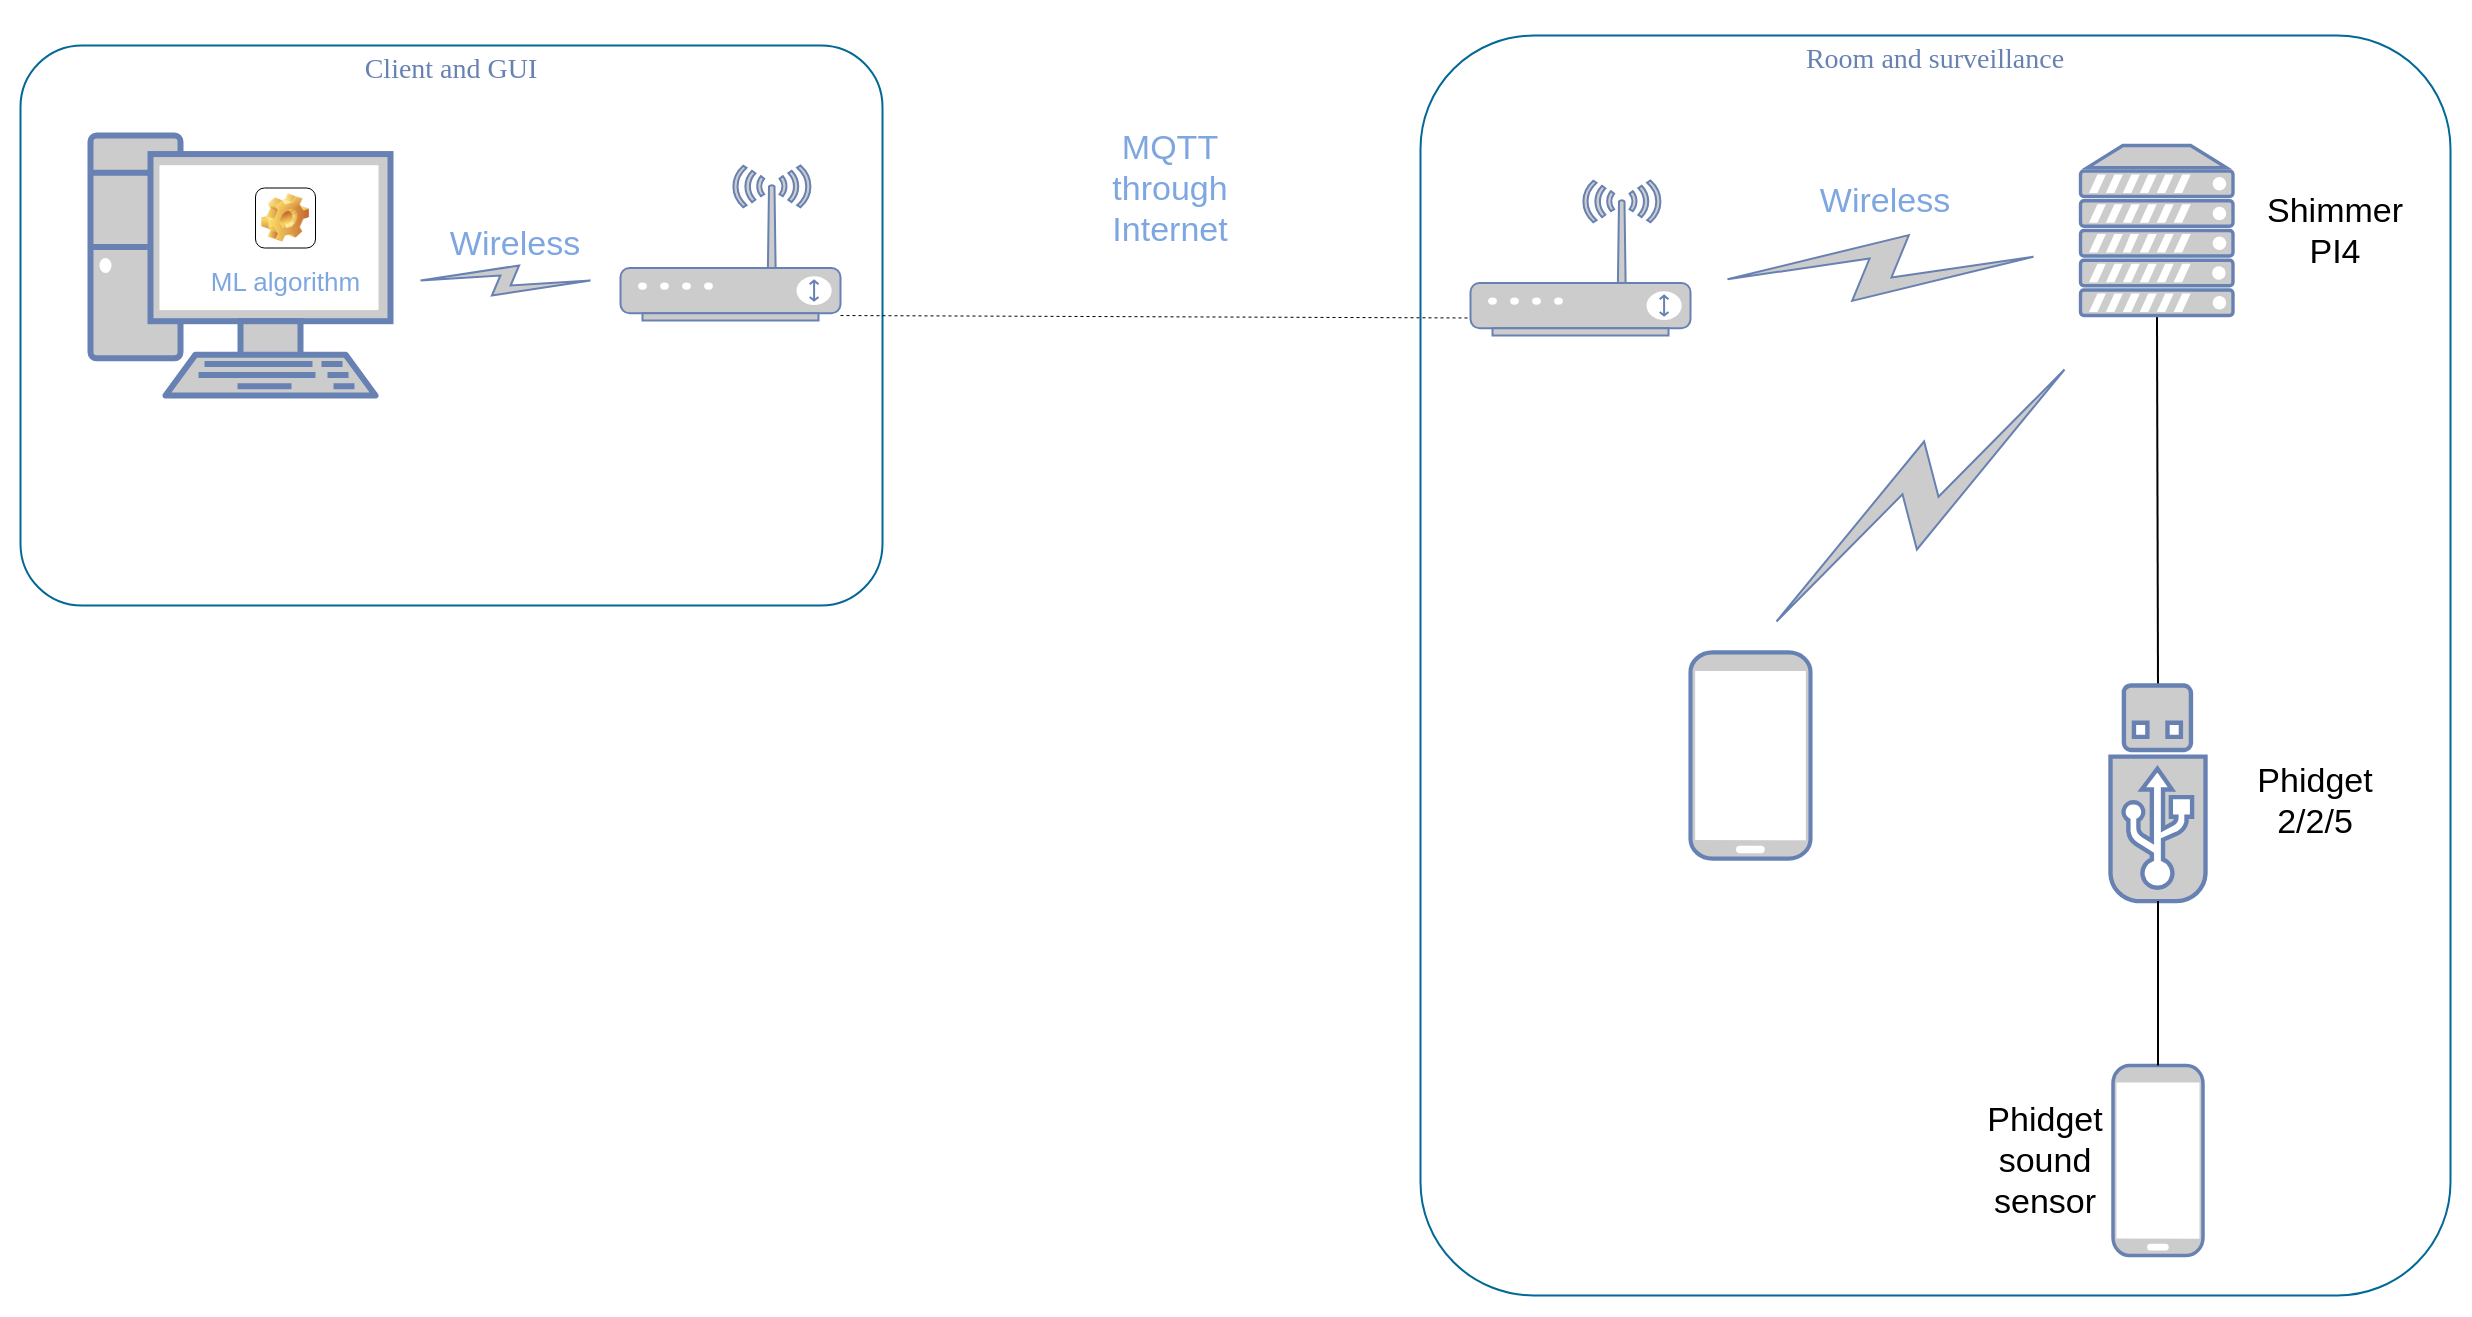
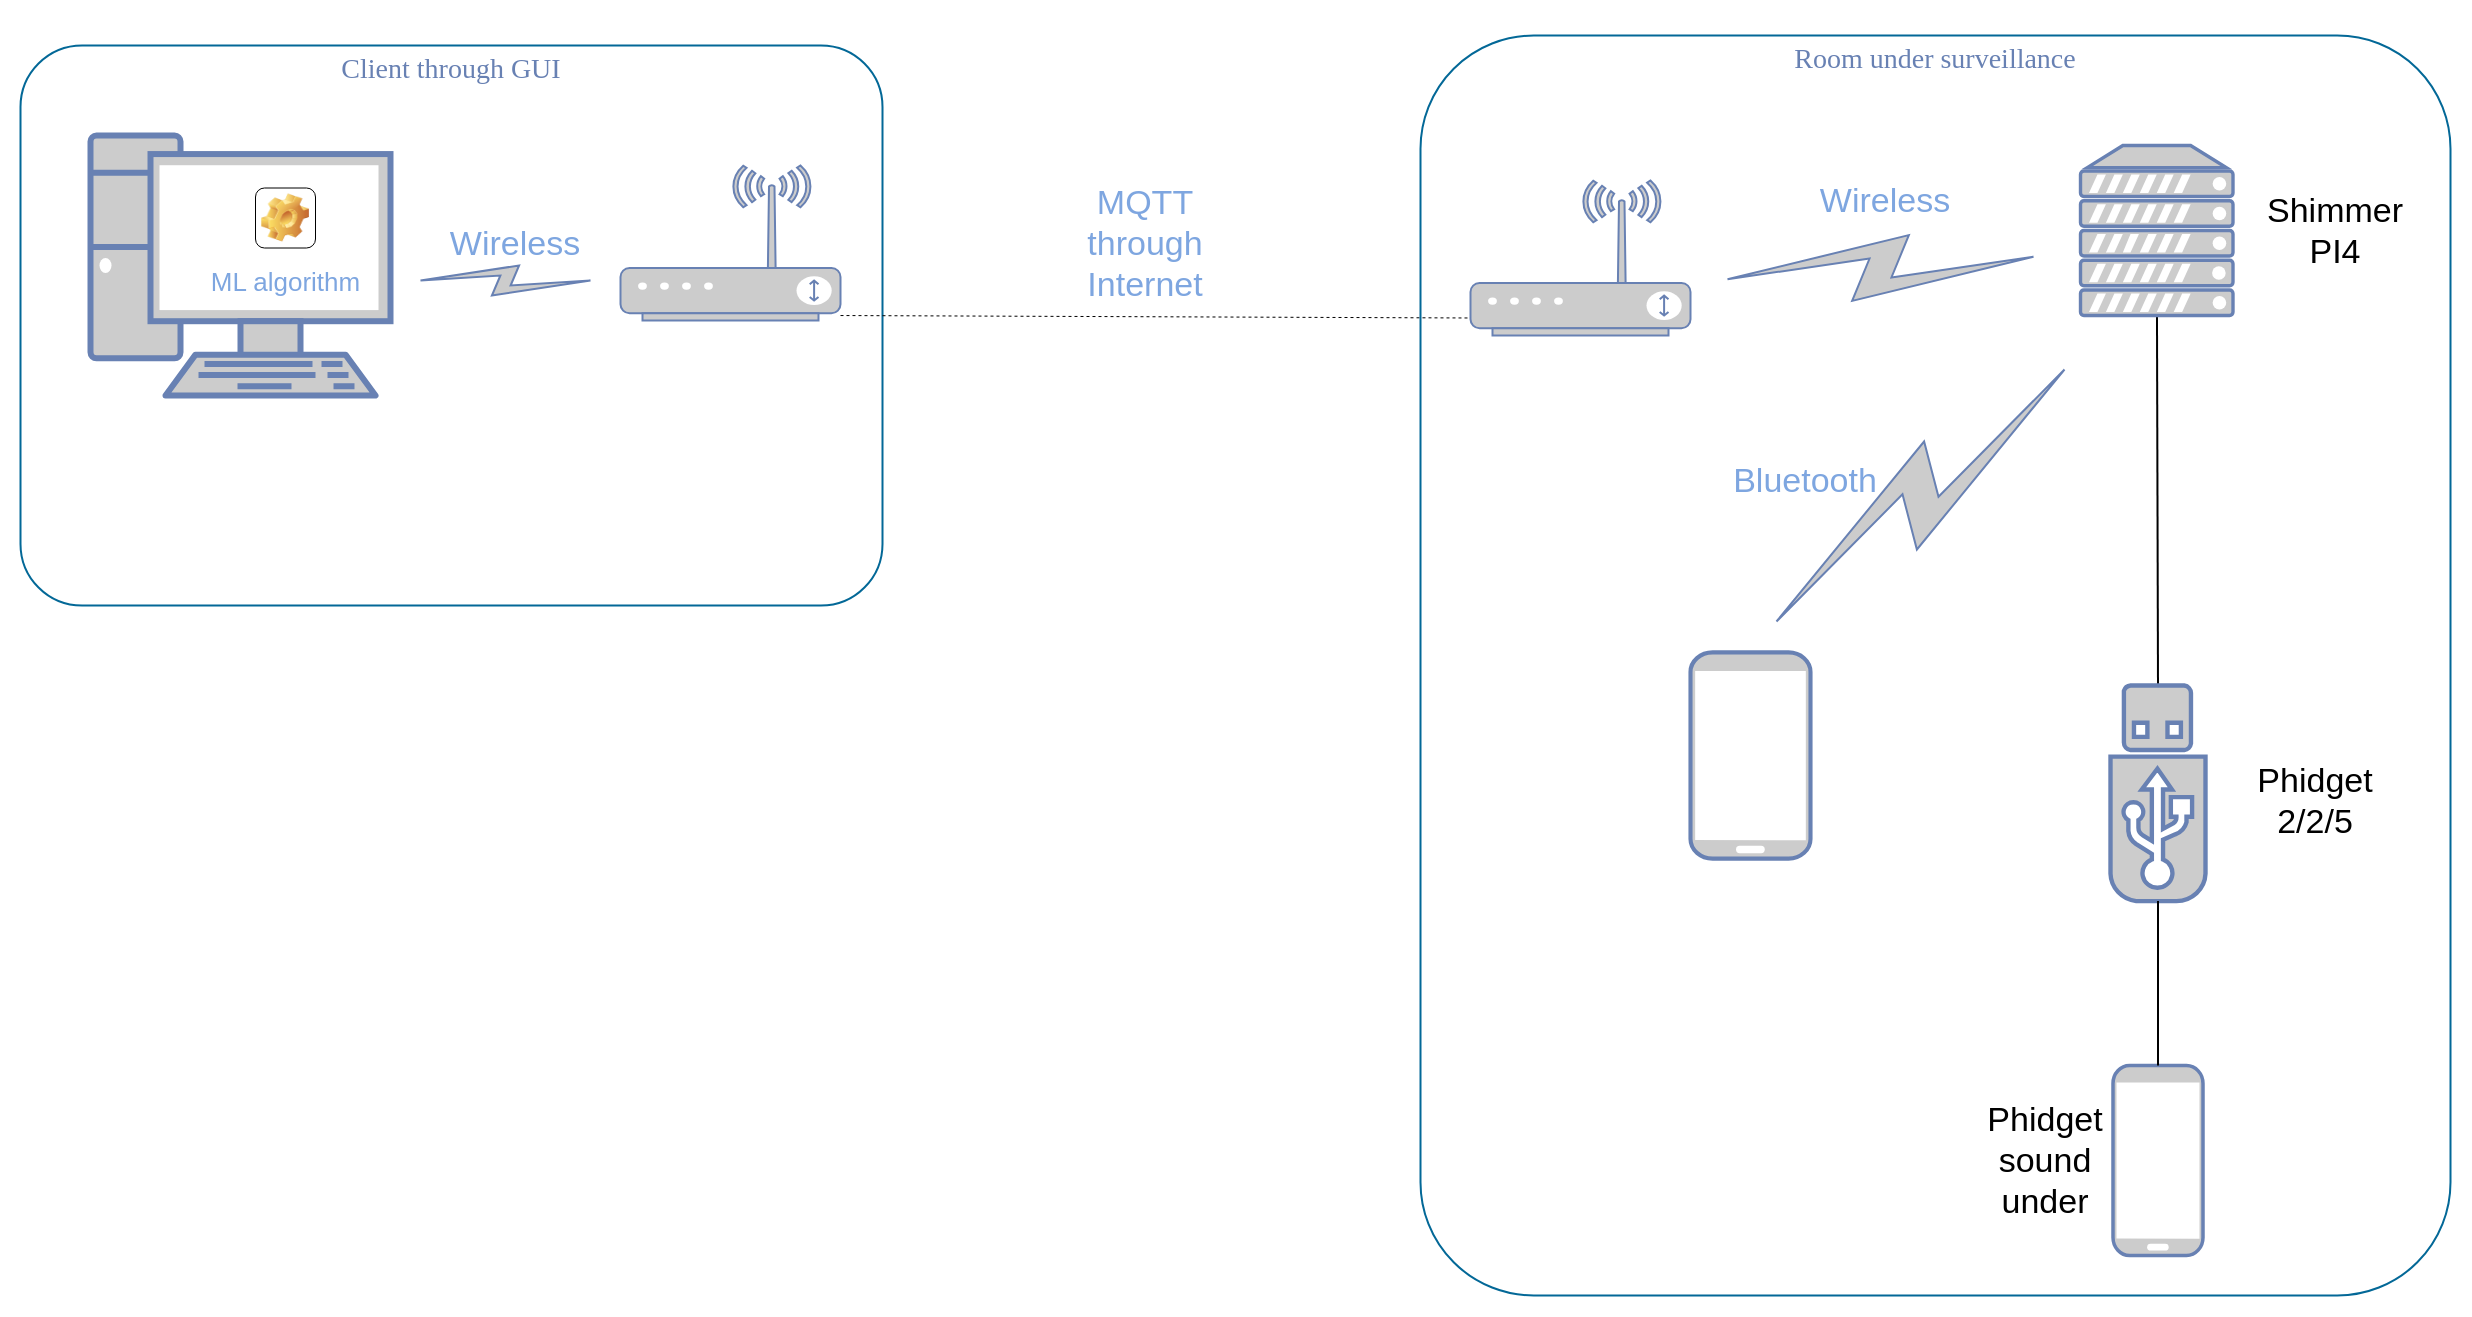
- <mxCell id="11" value="Room and surveillance" style="rounded=1;whiteSpace=wrap;html=1;shadow=0;comic=0;strokeColor=#036897;strokeWidth=2;fillColor=none;fontFamily=Verdana;fontSize=28;fontColor=#6881B3;align=center;arcSize=11;verticalAlign=top;" vertex="1" parent="1"><mxGeometry x="1420" y="35" width="1030" height="1260" as="geometry" /></mxCell>
+ <mxCell id="11" value="Room under surveillance" style="rounded=1;whiteSpace=wrap;html=1;shadow=0;comic=0;strokeColor=#036897;strokeWidth=2;fillColor=none;fontFamily=Verdana;fontSize=28;fontColor=#6881B3;align=center;arcSize=11;verticalAlign=top;" vertex="1" parent="1"><mxGeometry x="1420" y="35" width="1030" height="1260" as="geometry" /></mxCell>
- <mxCell id="2" value="Client and GUI" style="rounded=1;whiteSpace=wrap;html=1;shadow=0;comic=0;strokeColor=#036897;strokeWidth=2;fillColor=none;fontFamily=Verdana;fontSize=28;fontColor=#6881B3;align=center;arcSize=11;verticalAlign=top;" parent="1" vertex="1"><mxGeometry x="20" y="45" width="862" height="560" as="geometry" /></mxCell>
+ <mxCell id="2" value="Client through GUI" style="rounded=1;whiteSpace=wrap;html=1;shadow=0;comic=0;strokeColor=#036897;strokeWidth=2;fillColor=none;fontFamily=Verdana;fontSize=28;fontColor=#6881B3;align=center;arcSize=11;verticalAlign=top;" parent="1" vertex="1"><mxGeometry x="20" y="45" width="862" height="560" as="geometry" /></mxCell>
- <mxCell id="22" value="&lt;font style=&quot;font-size: 34px&quot;&gt;MQTT through Internet&lt;br&gt;&lt;/font&gt;" style="text;html=1;align=center;verticalAlign=middle;whiteSpace=wrap;rounded=0;fontColor=#7EA6E0;" vertex="1" parent="1"><mxGeometry x="1085" y="132.5" width="170" height="110" as="geometry" /></mxCell>
+ <mxCell id="22" value="&lt;font style=&quot;font-size: 34px&quot;&gt;MQTT through Internet&lt;br&gt;&lt;/font&gt;" style="text;html=1;align=center;verticalAlign=middle;whiteSpace=wrap;rounded=0;fontColor=#7EA6E0;" vertex="1" parent="1"><mxGeometry x="1060" y="187.5" width="170" height="110" as="geometry" /></mxCell>
+ <mxCell id="20" value="&lt;font style=&quot;font-size: 34px&quot;&gt;Bluetooth&lt;br&gt;&lt;/font&gt;" style="text;html=1;align=center;verticalAlign=middle;whiteSpace=wrap;rounded=0;fontColor=#7EA6E0;" vertex="1" parent="1"><mxGeometry x="1720" y="425" width="170" height="110" as="geometry" /></mxCell>
- <mxCell id="17" value="&lt;font style=&quot;font-size: 34px&quot;&gt;Phidget sound sensor&lt;br&gt;&lt;/font&gt;" style="text;html=1;strokeColor=none;fillColor=none;align=center;verticalAlign=middle;whiteSpace=wrap;rounded=0;" vertex="1" parent="1"><mxGeometry x="1960" y="1105" width="170" height="110" as="geometry" /></mxCell>
+ <mxCell id="17" value="&lt;font style=&quot;font-size: 34px&quot;&gt;Phidget sound under&lt;br&gt;&lt;/font&gt;" style="text;html=1;strokeColor=none;fillColor=none;align=center;verticalAlign=middle;whiteSpace=wrap;rounded=0;" vertex="1" parent="1"><mxGeometry x="1960" y="1105" width="170" height="110" as="geometry" /></mxCell>
